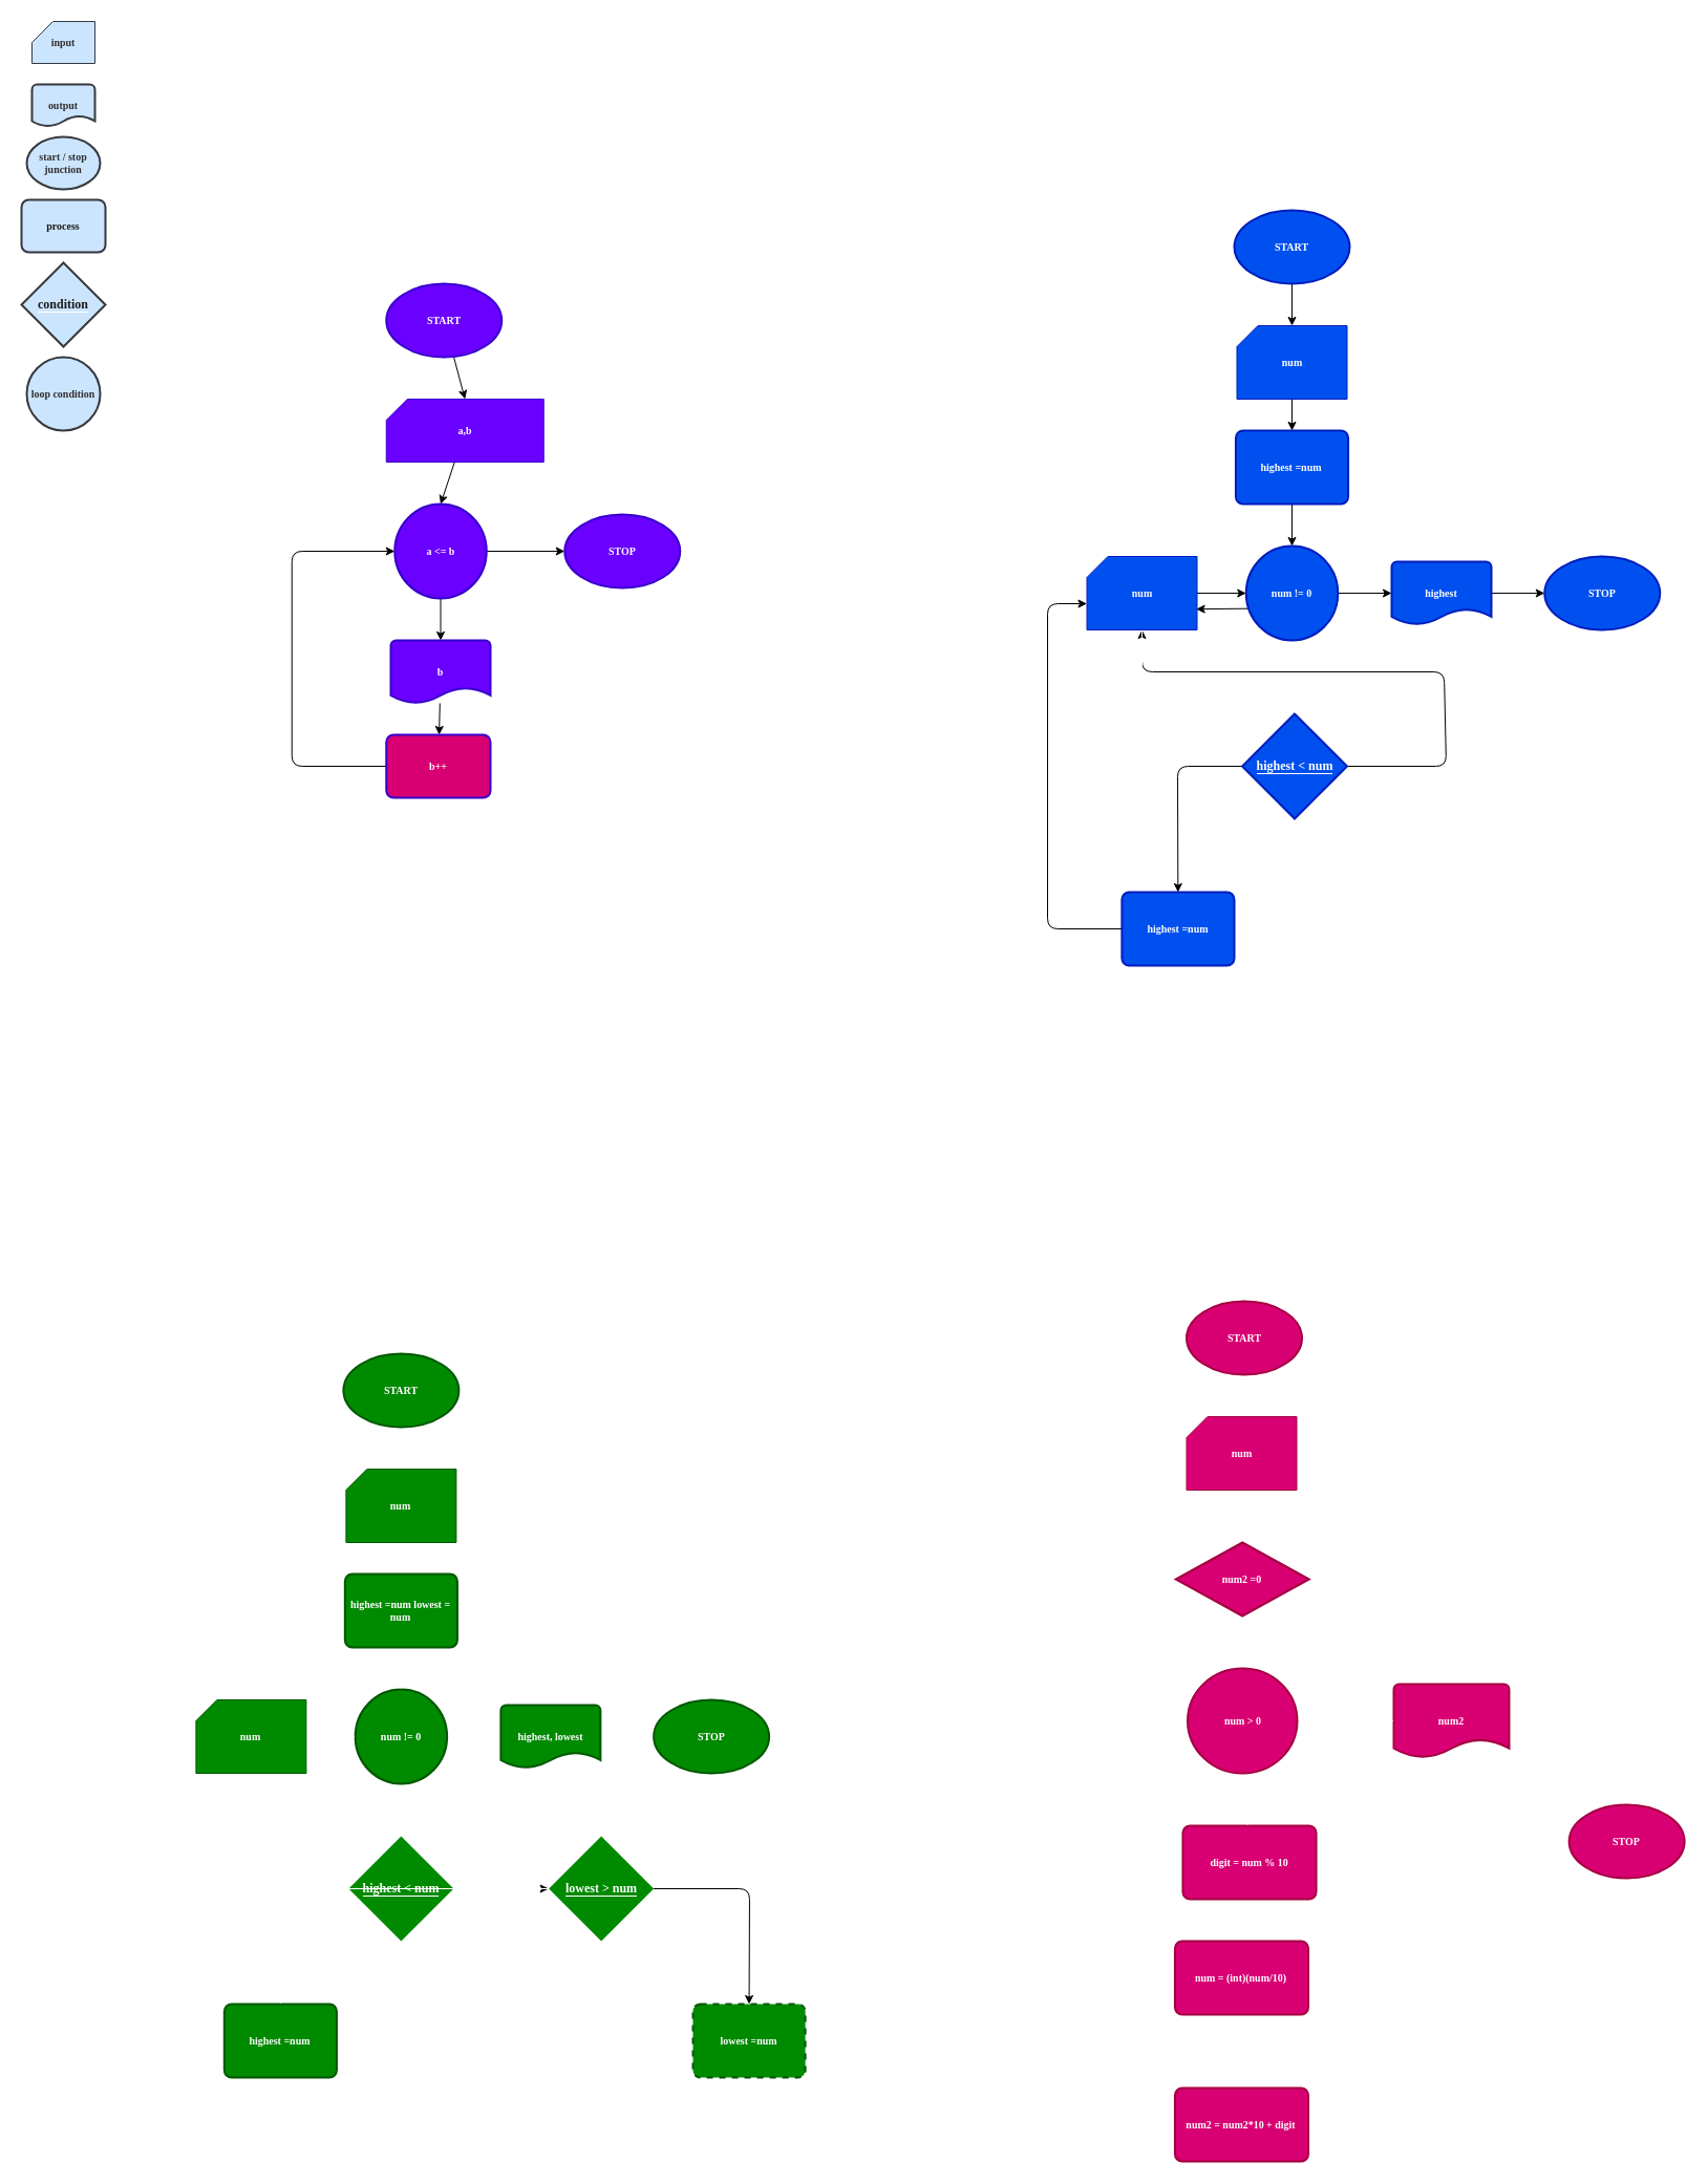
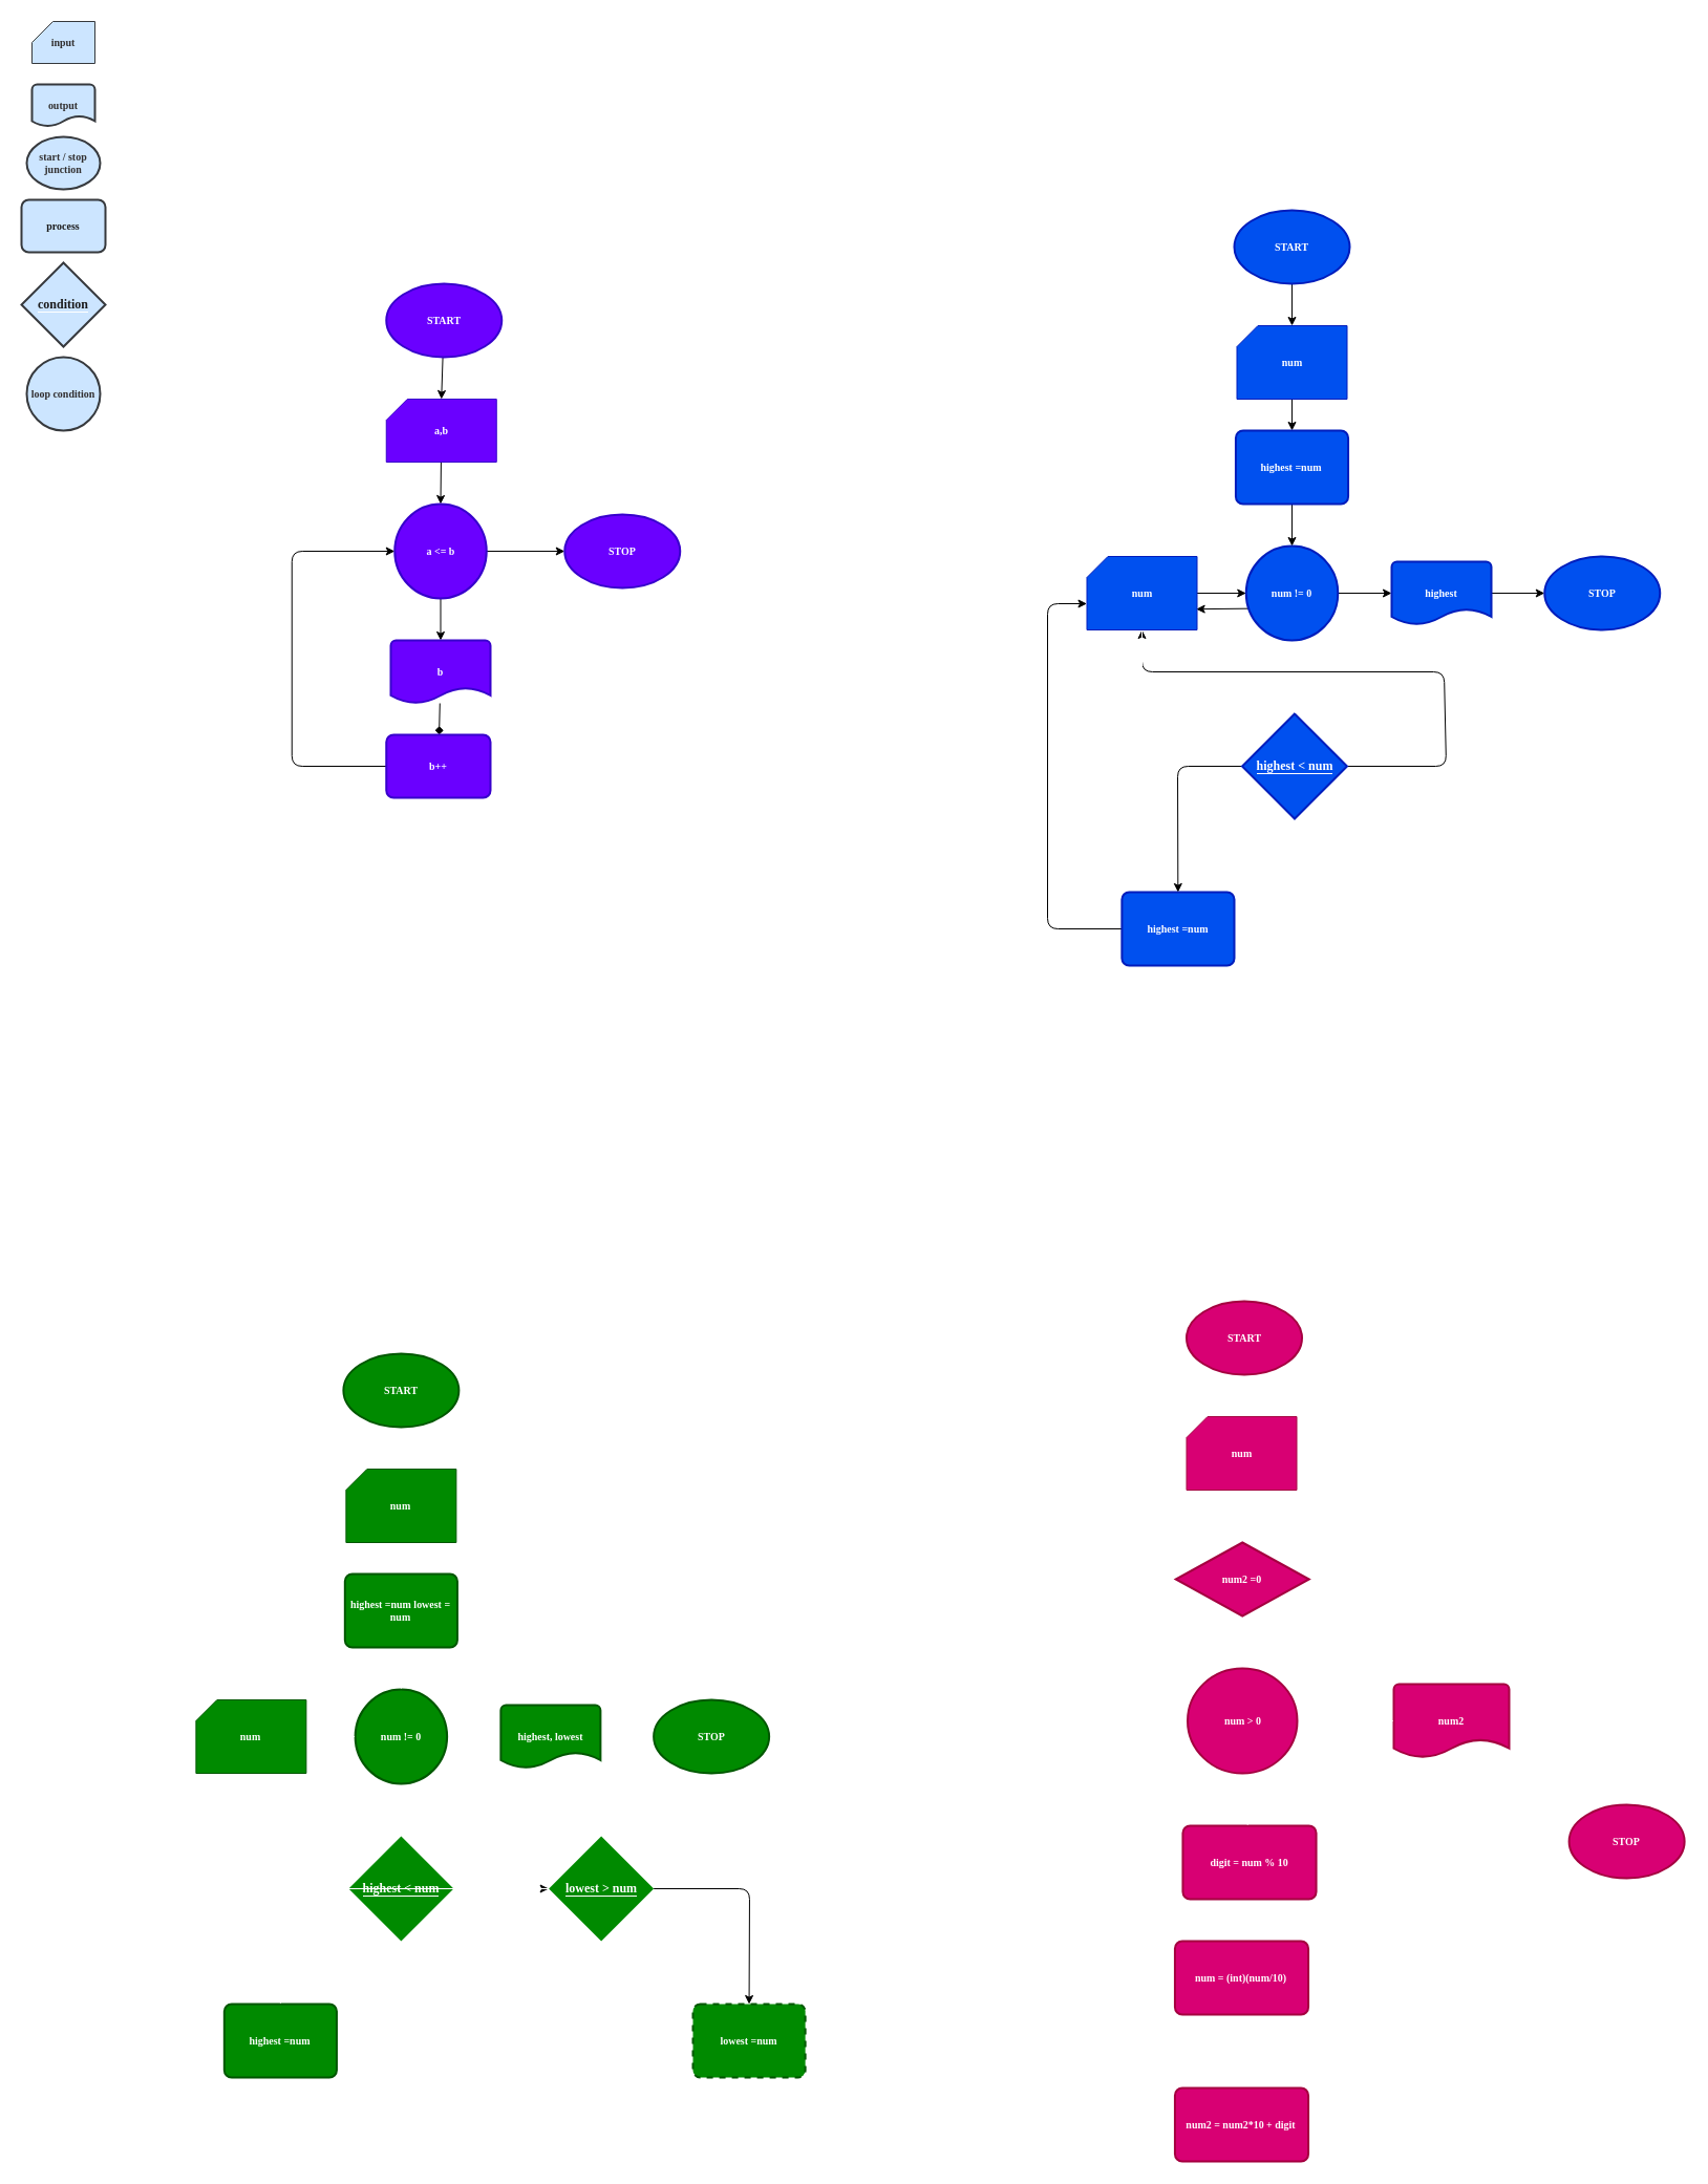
- <mxCell id="11" value="&lt;h5&gt;a,b&lt;/h5&gt;" style="verticalLabelPosition=middle;verticalAlign=middle;html=1;shape=card;whiteSpace=wrap;size=20;arcSize=12;labelBackgroundColor=none;fontFamily=Tahoma;fillColor=#6a00ff;labelPosition=center;align=center;strokeColor=#3700CC;fontColor=#ffffff;" vertex="1" parent="1"><mxGeometry x="367.75" y="380" width="150" height="60" as="geometry" /></mxCell>
+ <mxCell id="11" value="&lt;h5&gt;a,b&lt;/h5&gt;" style="verticalLabelPosition=middle;verticalAlign=middle;html=1;shape=card;whiteSpace=wrap;size=20;arcSize=12;labelBackgroundColor=none;fontFamily=Tahoma;fillColor=#6a00ff;labelPosition=center;align=center;strokeColor=#3700CC;fontColor=#ffffff;" vertex="1" parent="1"><mxGeometry x="367.75" y="380" width="105" height="60" as="geometry" /></mxCell>
- <mxCell id="15" style="edgeStyle=none;html=1;" edge="1" parent="1" source="16" target="18"><mxGeometry relative="1" as="geometry" /></mxCell>
+ <mxCell id="15" style="edgeStyle=none;html=1;endArrow=diamond;" edge="1" parent="1" source="16" target="18"><mxGeometry relative="1" as="geometry" /></mxCell>
- <mxCell id="18" value="&lt;h5&gt;b++&lt;/h5&gt;" style="rounded=1;whiteSpace=wrap;html=1;absoluteArcSize=1;arcSize=14;strokeWidth=2;labelBackgroundColor=none;fontFamily=Tahoma;fillColor=#d80073;strokeColor=#3700CC;fontColor=#ffffff;" vertex="1" parent="1"><mxGeometry x="367.75" y="700" width="99.25" height="60" as="geometry" /></mxCell>
+ <mxCell id="18" value="&lt;h5&gt;b++&lt;/h5&gt;" style="rounded=1;whiteSpace=wrap;html=1;absoluteArcSize=1;arcSize=14;strokeWidth=2;labelBackgroundColor=none;fontFamily=Tahoma;fillColor=#6a00ff;strokeColor=#3700CC;fontColor=#ffffff;" vertex="1" parent="1"><mxGeometry x="367.75" y="700" width="99.25" height="60" as="geometry" /></mxCell>
